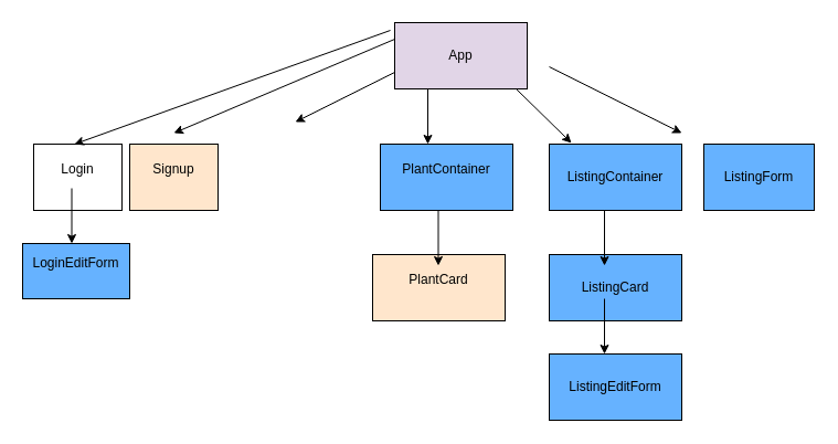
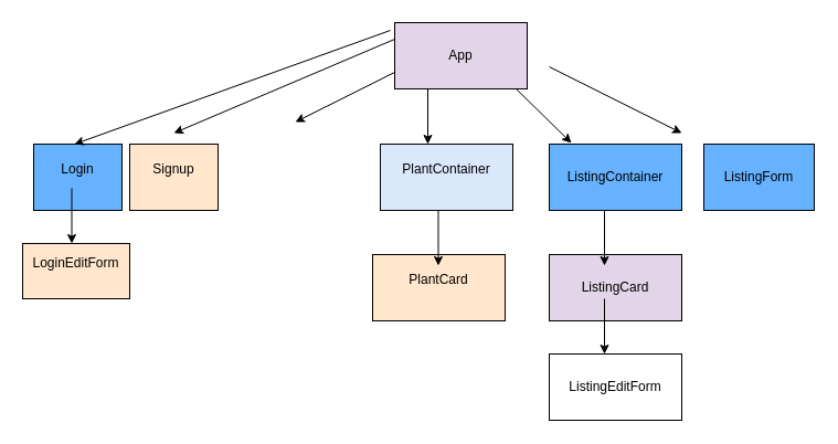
- <mxCell id="16" value="&lt;font color=&quot;#000000&quot;&gt;Login&lt;br&gt;&lt;br&gt;&lt;/font&gt;" style="whiteSpace=wrap;html=1;fillColor=#ffffff;" vertex="1" parent="1"><mxGeometry x="30" y="130" width="80" height="60" as="geometry" /></mxCell>
+ <mxCell id="16" value="&lt;font color=&quot;#000000&quot;&gt;Login&lt;br&gt;&lt;br&gt;&lt;/font&gt;" style="whiteSpace=wrap;html=1;fillColor=#66B2FF;" vertex="1" parent="1"><mxGeometry x="30" y="130" width="80" height="60" as="geometry" /></mxCell>
- <mxCell id="3" value="&lt;font color=&quot;#000000&quot;&gt;PlantContainer&lt;br&gt;&lt;br&gt;&lt;/font&gt;" style="whiteSpace=wrap;html=1;fillColor=#66B2FF;" vertex="1" parent="1"><mxGeometry x="344" y="130" width="120" height="60" as="geometry" /></mxCell>
+ <mxCell id="3" value="&lt;font color=&quot;#000000&quot;&gt;PlantContainer&lt;br&gt;&lt;br&gt;&lt;/font&gt;" style="whiteSpace=wrap;html=1;fillColor=#dae8fc;" vertex="1" parent="1"><mxGeometry x="344" y="130" width="120" height="60" as="geometry" /></mxCell>
- <mxCell id="20" value="&lt;font color=&quot;#000000&quot;&gt;LoginEditForm&lt;br&gt;&lt;br&gt;&lt;/font&gt;" style="whiteSpace=wrap;html=1;fillColor=#66B2FF;" vertex="1" parent="1"><mxGeometry x="20" y="220" width="97" height="50" as="geometry" /></mxCell>
+ <mxCell id="20" value="&lt;font color=&quot;#000000&quot;&gt;LoginEditForm&lt;br&gt;&lt;br&gt;&lt;/font&gt;" style="whiteSpace=wrap;html=1;fillColor=#ffe6cc;" vertex="1" parent="1"><mxGeometry x="20" y="220" width="97" height="50" as="geometry" /></mxCell>
- <mxCell id="6" value="&lt;font color=&quot;#000000&quot;&gt;ListingCard&lt;/font&gt;" style="whiteSpace=wrap;html=1;fillColor=#66B2FF;" vertex="1" parent="1"><mxGeometry x="497" y="230" width="120" height="60" as="geometry" /></mxCell>
+ <mxCell id="6" value="&lt;font color=&quot;#000000&quot;&gt;ListingCard&lt;/font&gt;" style="whiteSpace=wrap;html=1;fillColor=#e1d5e7;" vertex="1" parent="1"><mxGeometry x="497" y="230" width="120" height="60" as="geometry" /></mxCell>
- <mxCell id="7" value="&lt;font color=&quot;#000000&quot;&gt;ListingEditForm&lt;/font&gt;" style="whiteSpace=wrap;html=1;fillColor=#66B2FF;" vertex="1" parent="1"><mxGeometry x="497" y="320" width="120" height="60" as="geometry" /></mxCell>
+ <mxCell id="7" value="&lt;font color=&quot;#000000&quot;&gt;ListingEditForm&lt;/font&gt;" style="whiteSpace=wrap;html=1;fillColor=#ffffff;" vertex="1" parent="1"><mxGeometry x="497" y="320" width="120" height="60" as="geometry" /></mxCell>
